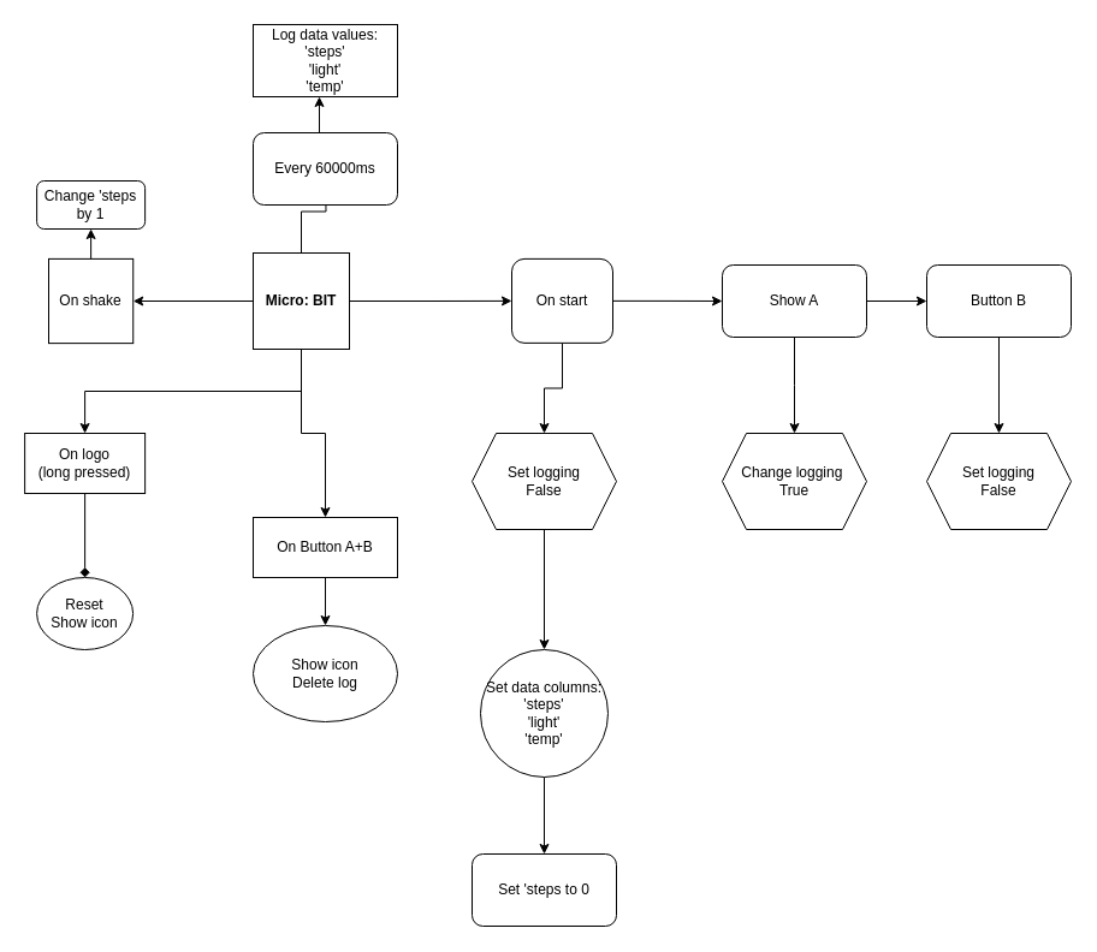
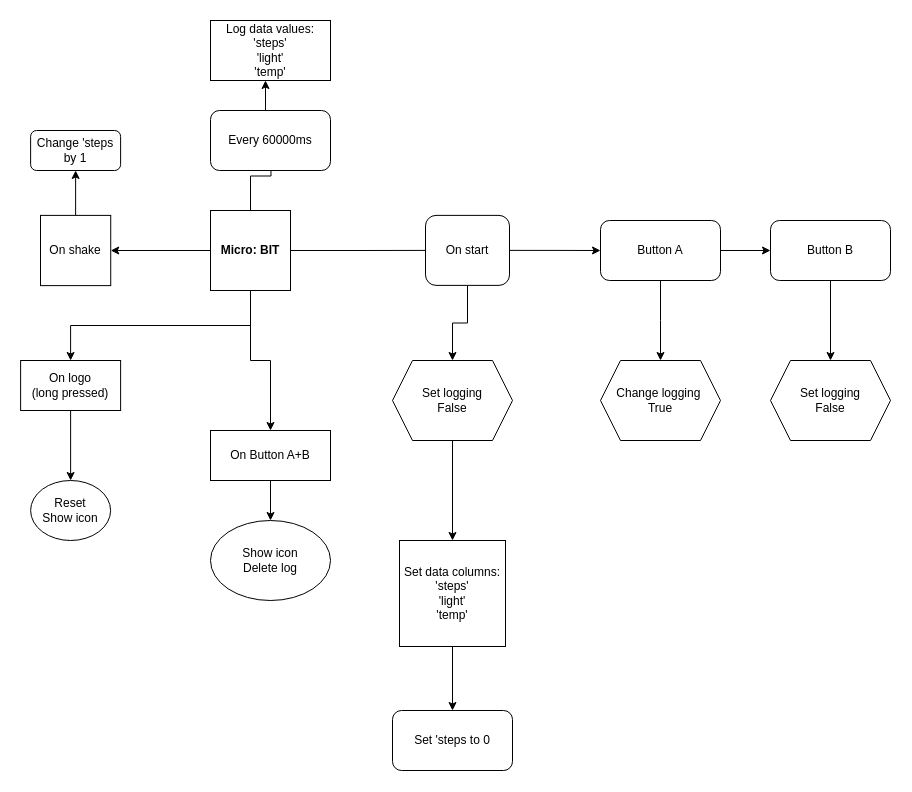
- <mxCell id="34" value="Change 'steps by 1" style="rounded=1;whiteSpace=wrap;html=1;" vertex="1" parent="1"><mxGeometry x="30.12" y="150" width="90" height="40" as="geometry" /></mxCell>
+ <mxCell id="34" value="Change 'steps by 1" style="rounded=1;whiteSpace=wrap;html=1;" vertex="1" parent="1"><mxGeometry x="30.12" y="130" width="90" height="40" as="geometry" /></mxCell>
- <mxCell id="15" value="" style="edgeStyle=orthogonalEdgeStyle;rounded=0;orthogonalLoop=1;jettySize=auto;html=1;exitX=1;exitY=0.5;exitDx=0;exitDy=0;" edge="1" parent="1" source="7" target="17"><mxGeometry relative="1" as="geometry"><mxPoint x="600" y="250" as="targetPoint" /><mxPoint x="310" y="250" as="sourcePoint" /></mxGeometry></mxCell>
+ <mxCell id="15" value="" style="edgeStyle=orthogonalEdgeStyle;rounded=0;orthogonalLoop=1;jettySize=auto;html=1;exitX=1;exitY=0.5;exitDx=0;exitDy=0;endArrow=none;" edge="1" parent="1" source="7" target="17"><mxGeometry relative="1" as="geometry"><mxPoint x="600" y="250" as="targetPoint" /><mxPoint x="310" y="250" as="sourcePoint" /></mxGeometry></mxCell>
- <mxCell id="10" value="Show A" style="rounded=1;whiteSpace=wrap;html=1;" vertex="1" parent="1"><mxGeometry x="600" y="220" width="120" height="60" as="geometry" /></mxCell>
+ <mxCell id="10" value="Button A" style="rounded=1;whiteSpace=wrap;html=1;" vertex="1" parent="1"><mxGeometry x="600" y="220" width="120" height="60" as="geometry" /></mxCell>
- <mxCell id="22" style="edgeStyle=orthogonalEdgeStyle;rounded=0;orthogonalLoop=1;jettySize=auto;html=1;exitX=0.5;exitY=1;exitDx=0;exitDy=0;endArrow=diamond;" edge="1" parent="1" source="23" target="24"><mxGeometry relative="1" as="geometry"><mxPoint x="270" y="470" as="targetPoint" /></mxGeometry></mxCell>
+ <mxCell id="22" style="edgeStyle=orthogonalEdgeStyle;rounded=0;orthogonalLoop=1;jettySize=auto;html=1;exitX=0.5;exitY=1;exitDx=0;exitDy=0;" edge="1" parent="1" source="23" target="24"><mxGeometry relative="1" as="geometry"><mxPoint x="270" y="470" as="targetPoint" /></mxGeometry></mxCell>
- <mxCell id="21" value="Set data columns:&lt;div&gt;&lt;span style=&quot;background-color: initial;&quot;&gt;'steps'&lt;/span&gt;&lt;div&gt;'light'&lt;/div&gt;&lt;div&gt;'temp'&lt;/div&gt;&lt;/div&gt;" style="ellipse;whiteSpace=wrap;html=1;aspect=fixed;" vertex="1" parent="1"><mxGeometry x="399" y="540" width="106" height="106" as="geometry" /></mxCell>
+ <mxCell id="21" value="Set data columns:&lt;div&gt;&lt;span style=&quot;background-color: initial;&quot;&gt;'steps'&lt;/span&gt;&lt;div&gt;'light'&lt;/div&gt;&lt;div&gt;'temp'&lt;/div&gt;&lt;/div&gt;" style="whiteSpace=wrap;html=1;aspect=fixed;" vertex="1" parent="1"><mxGeometry x="399" y="540" width="106" height="106" as="geometry" /></mxCell>
